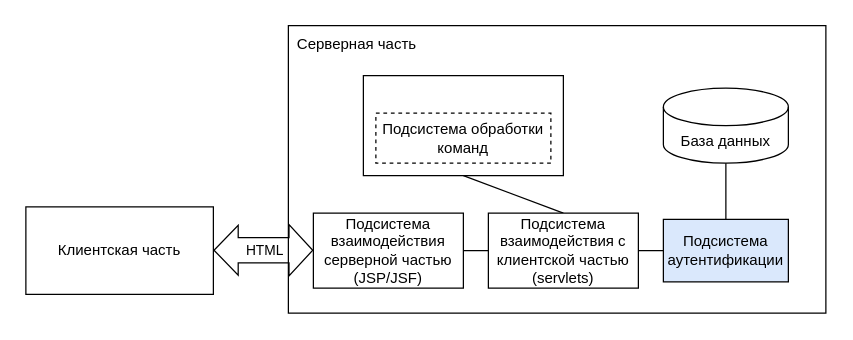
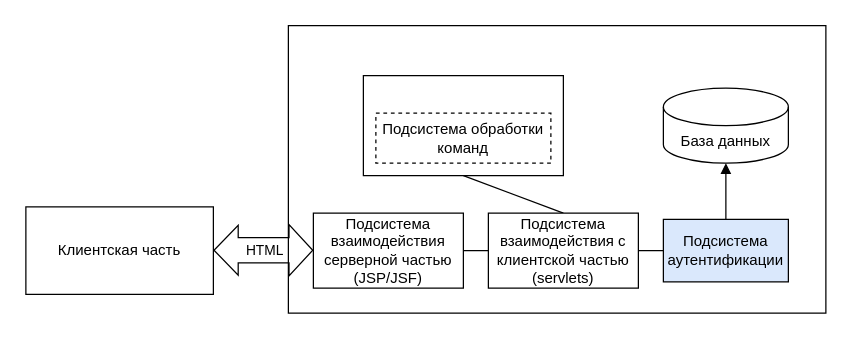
- <mxCell id="5" value="Серверная часть" style="text;html=1;align=center;verticalAlign=middle;whiteSpace=wrap;rounded=0;" parent="1" vertex="1"><mxGeometry x="230" y="20" width="110" height="30" as="geometry" /></mxCell>
- <mxCell id="12" value="" style="endArrow=none;html=1;rounded=0;entryX=0.5;entryY=1;entryDx=0;entryDy=0;entryPerimeter=0;exitX=0.5;exitY=0;exitDx=0;exitDy=0;" parent="1" source="6" target="7" edge="1"><mxGeometry width="50" height="50" relative="1" as="geometry"><mxPoint x="580" y="170" as="sourcePoint" /><mxPoint x="630" y="120" as="targetPoint" /></mxGeometry></mxCell>
+ <mxCell id="12" value="" style="endArrow=block;html=1;rounded=0;entryX=0.5;entryY=1;entryDx=0;entryDy=0;entryPerimeter=0;exitX=0.5;exitY=0;exitDx=0;exitDy=0;" parent="1" source="6" target="7" edge="1"><mxGeometry width="50" height="50" relative="1" as="geometry"><mxPoint x="580" y="170" as="sourcePoint" /><mxPoint x="630" y="120" as="targetPoint" /></mxGeometry></mxCell>
